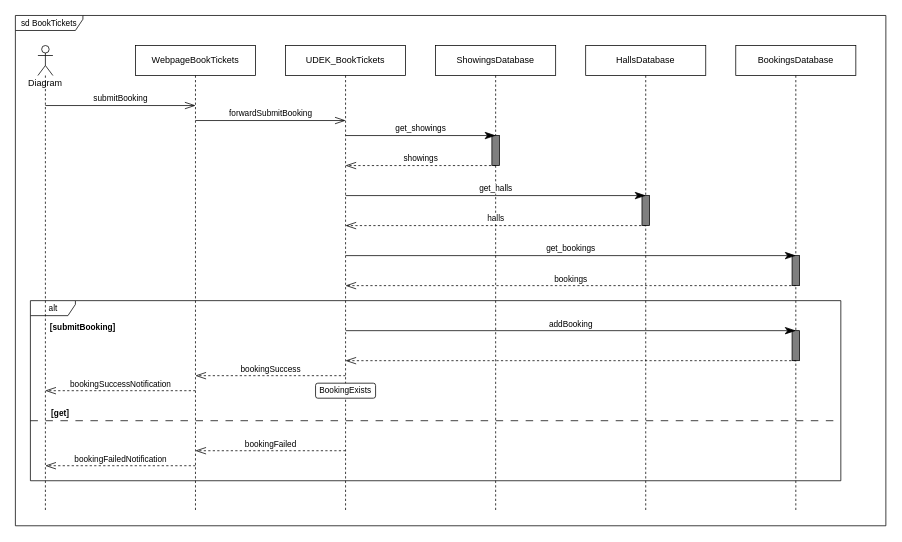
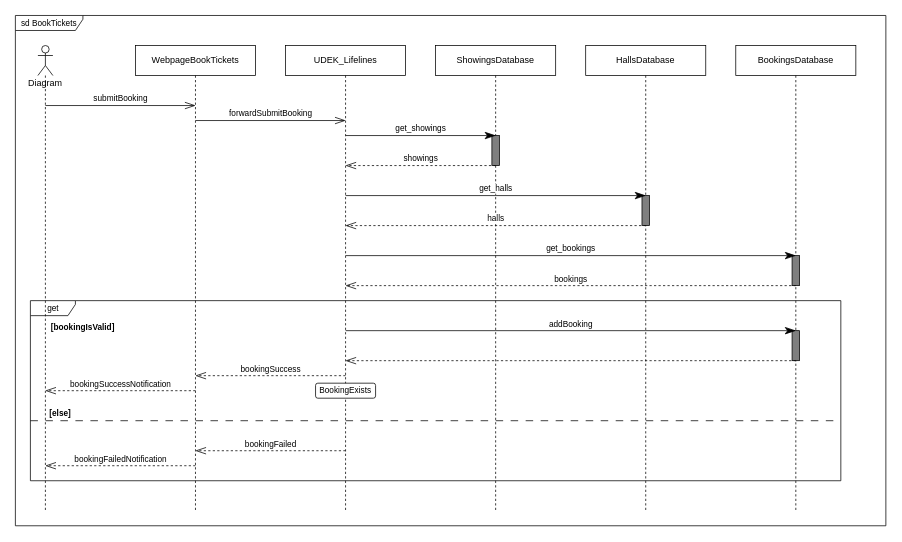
- <mxCell id="5" value="UDEK_BookTickets" style="shape=umlLifeline;perimeter=lifelinePerimeter;whiteSpace=wrap;html=1;container=0;collapsible=0;recursiveResize=0;outlineConnect=0;connectable=0;allowArrows=0;" parent="3" vertex="1"><mxGeometry x="380" y="60" width="160" height="620" as="geometry" /></mxCell>
+ <mxCell id="5" value="UDEK_Lifelines" style="shape=umlLifeline;perimeter=lifelinePerimeter;whiteSpace=wrap;html=1;container=0;collapsible=0;recursiveResize=0;outlineConnect=0;connectable=0;allowArrows=0;" parent="3" vertex="1"><mxGeometry x="380" y="60" width="160" height="620" as="geometry" /></mxCell>
- <mxCell id="11" value="alt" style="shape=umlFrame;tabWidth=110;tabHeight=30;tabPosition=left;html=1;boundedLbl=1;labelInHeader=1;width=60;height=20;fontFamily=Helvetica;fontSize=11;fontColor=default;fillColor=none;connectable=0;allowArrows=0;dropTarget=0;recursiveResize=0;" parent="10" vertex="1"><mxGeometry x="40" y="400" width="1080" height="240" as="geometry" /></mxCell>
+ <mxCell id="11" value="get" style="shape=umlFrame;tabWidth=110;tabHeight=30;tabPosition=left;html=1;boundedLbl=1;labelInHeader=1;width=60;height=20;fontFamily=Helvetica;fontSize=11;fontColor=default;fillColor=none;connectable=0;allowArrows=0;dropTarget=0;recursiveResize=0;" parent="10" vertex="1"><mxGeometry x="40" y="400" width="1080" height="240" as="geometry" /></mxCell>
- <mxCell id="13" value="&lt;b&gt;[submitBooking]&lt;/b&gt;" style="text;html=1;strokeColor=none;fillColor=none;align=center;verticalAlign=middle;whiteSpace=wrap;rounded=0;dashed=1;fontFamily=Helvetica;fontSize=11;fontColor=default;" parent="11" vertex="1"><mxGeometry x="20" y="20" width="100" height="30" as="geometry" /></mxCell>
+ <mxCell id="13" value="&lt;b&gt;[bookingIsValid]&lt;/b&gt;" style="text;html=1;strokeColor=none;fillColor=none;align=center;verticalAlign=middle;whiteSpace=wrap;rounded=0;dashed=1;fontFamily=Helvetica;fontSize=11;fontColor=default;" parent="11" vertex="1"><mxGeometry x="20" y="20" width="100" height="30" as="geometry" /></mxCell>
- <mxCell id="14" value="&lt;b&gt;[get]&lt;/b&gt;" style="text;html=1;strokeColor=none;fillColor=none;align=center;verticalAlign=middle;whiteSpace=wrap;rounded=0;dashed=1;fontFamily=Helvetica;fontSize=11;fontColor=default;" parent="11" vertex="1"><mxGeometry x="20" y="140" width="40" height="20" as="geometry" /></mxCell>
+ <mxCell id="14" value="&lt;b&gt;[else]&lt;/b&gt;" style="text;html=1;strokeColor=none;fillColor=none;align=center;verticalAlign=middle;whiteSpace=wrap;rounded=0;dashed=1;fontFamily=Helvetica;fontSize=11;fontColor=default;" parent="11" vertex="1"><mxGeometry x="20" y="140" width="40" height="20" as="geometry" /></mxCell>
